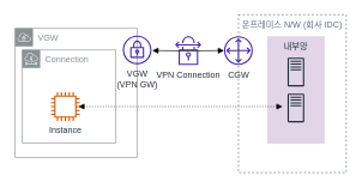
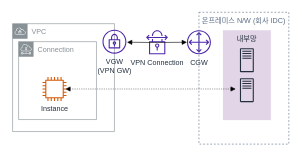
- <mxCell id="10" value="VGW" style="sketch=0;outlineConnect=0;gradientColor=none;html=1;whiteSpace=wrap;fontSize=12;fontStyle=0;shape=mxgraph.aws4.group;grIcon=mxgraph.aws4.group_vpc;strokeColor=#879196;fillColor=none;verticalAlign=top;align=left;spacingLeft=30;fontColor=#879196;dashed=0;" parent="1" vertex="1"><mxGeometry x="20" y="39" width="170" height="180" as="geometry" /></mxCell>
+ <mxCell id="10" value="VPC" style="sketch=0;outlineConnect=0;gradientColor=none;html=1;whiteSpace=wrap;fontSize=12;fontStyle=0;shape=mxgraph.aws4.group;grIcon=mxgraph.aws4.group_vpc;strokeColor=#879196;fillColor=none;verticalAlign=top;align=left;spacingLeft=30;fontColor=#879196;dashed=0;" parent="1" vertex="1"><mxGeometry x="20" y="39" width="170" height="180" as="geometry" /></mxCell>
